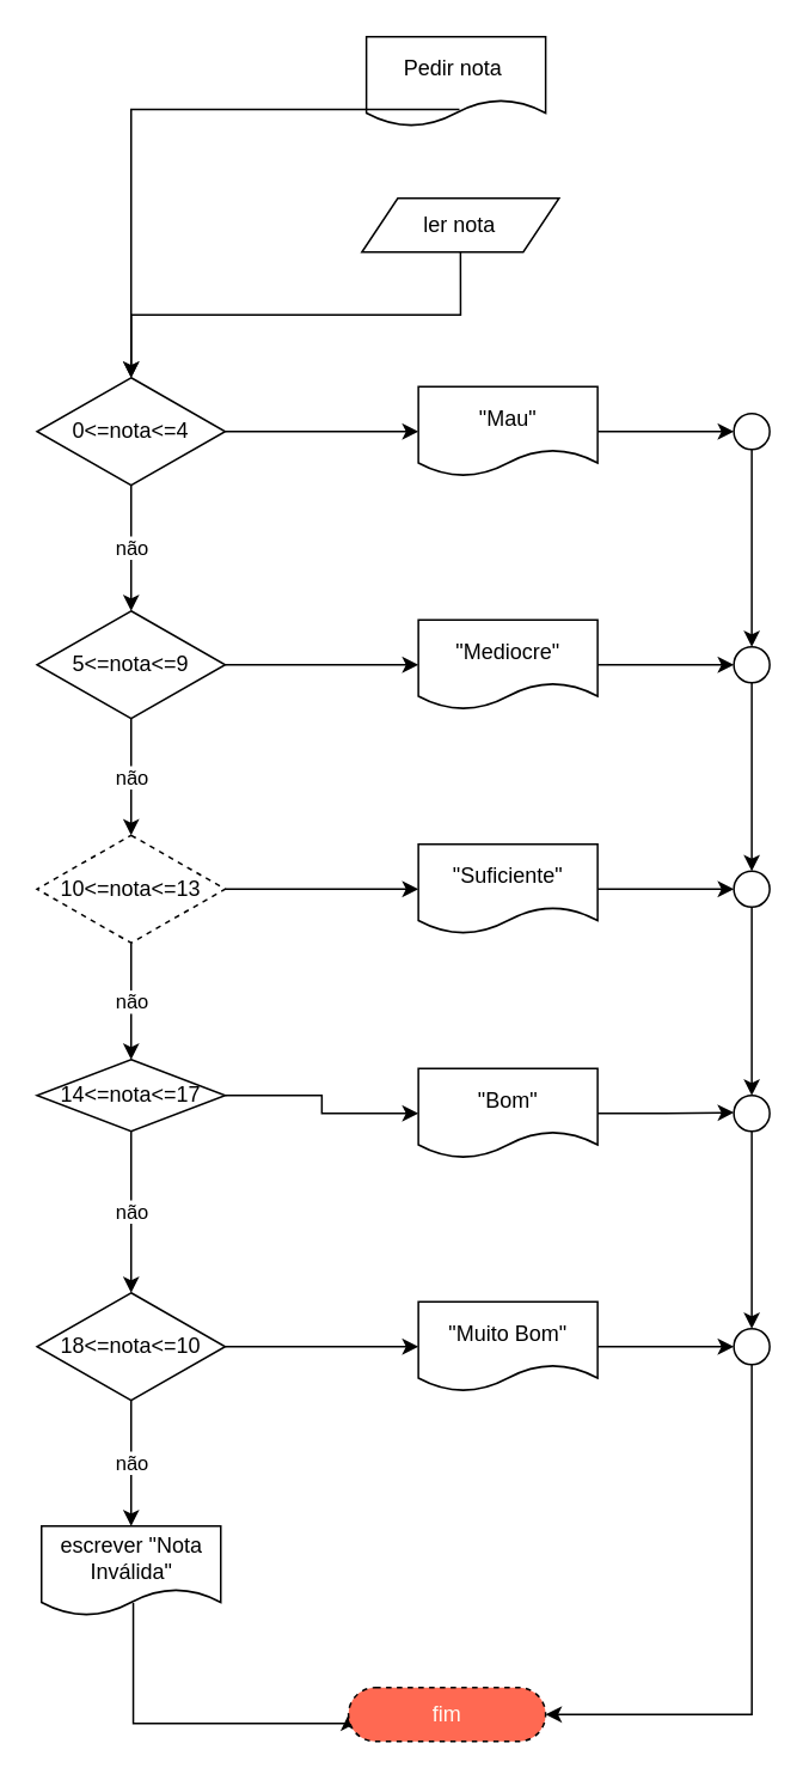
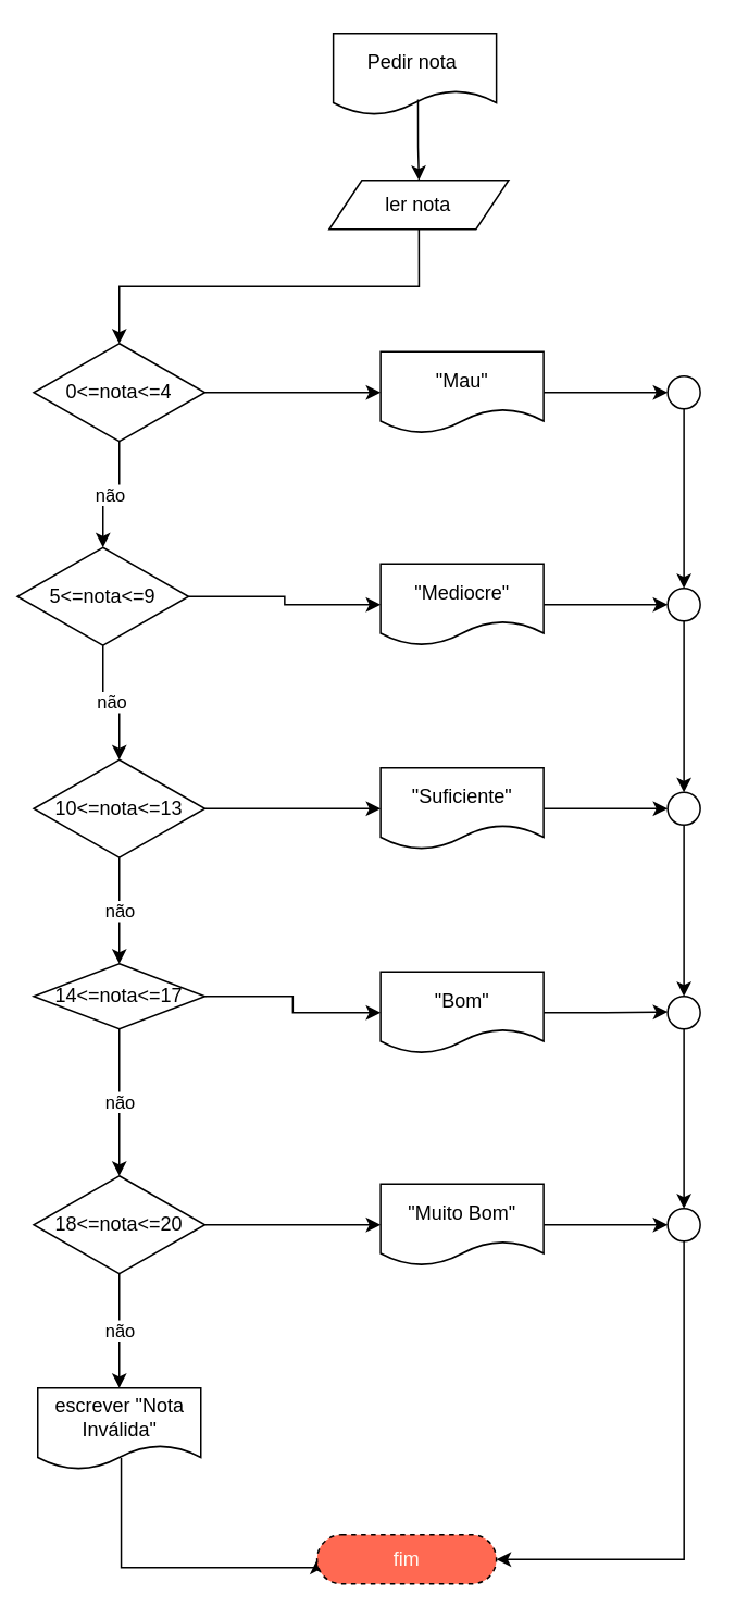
- <mxCell id="5" style="edgeStyle=orthogonalEdgeStyle;rounded=0;orthogonalLoop=1;jettySize=auto;html=1;exitX=0.519;exitY=0.809;exitDx=0;exitDy=0;exitPerimeter=0;" edge="1" parent="1" source="4" target="10"><mxGeometry relative="1" as="geometry" /></mxCell>
+ <mxCell id="5" style="edgeStyle=orthogonalEdgeStyle;rounded=0;orthogonalLoop=1;jettySize=auto;html=1;entryX=0.5;entryY=0;entryDx=0;entryDy=0;exitX=0.519;exitY=0.809;exitDx=0;exitDy=0;exitPerimeter=0;" edge="1" parent="1" source="4" target="7"><mxGeometry relative="1" as="geometry" /></mxCell>
- <mxCell id="13" value="5&amp;lt;=nota&amp;lt;=9" style="rhombus;whiteSpace=wrap;html=1;" vertex="1" parent="1"><mxGeometry x="20" y="340" width="105" height="60" as="geometry" /></mxCell>
+ <mxCell id="13" value="5&amp;lt;=nota&amp;lt;=9" style="rhombus;whiteSpace=wrap;html=1;" vertex="1" parent="1"><mxGeometry x="10" y="335" width="105" height="60" as="geometry" /></mxCell>
- <mxCell id="22" value="10&amp;lt;=nota&amp;lt;=13" style="rhombus;whiteSpace=wrap;html=1;dashed=1;" vertex="1" parent="1"><mxGeometry x="20" y="465" width="105" height="60" as="geometry" /></mxCell>
+ <mxCell id="22" value="10&amp;lt;=nota&amp;lt;=13" style="rhombus;whiteSpace=wrap;html=1;" vertex="1" parent="1"><mxGeometry x="20" y="465" width="105" height="60" as="geometry" /></mxCell>
- <mxCell id="19" value="18&amp;lt;=nota&amp;lt;=10" style="rhombus;whiteSpace=wrap;html=1;" vertex="1" parent="1"><mxGeometry x="20" y="720" width="105" height="60" as="geometry" /></mxCell>
+ <mxCell id="19" value="18&amp;lt;=nota&amp;lt;=20" style="rhombus;whiteSpace=wrap;html=1;" vertex="1" parent="1"><mxGeometry x="20" y="720" width="105" height="60" as="geometry" /></mxCell>
